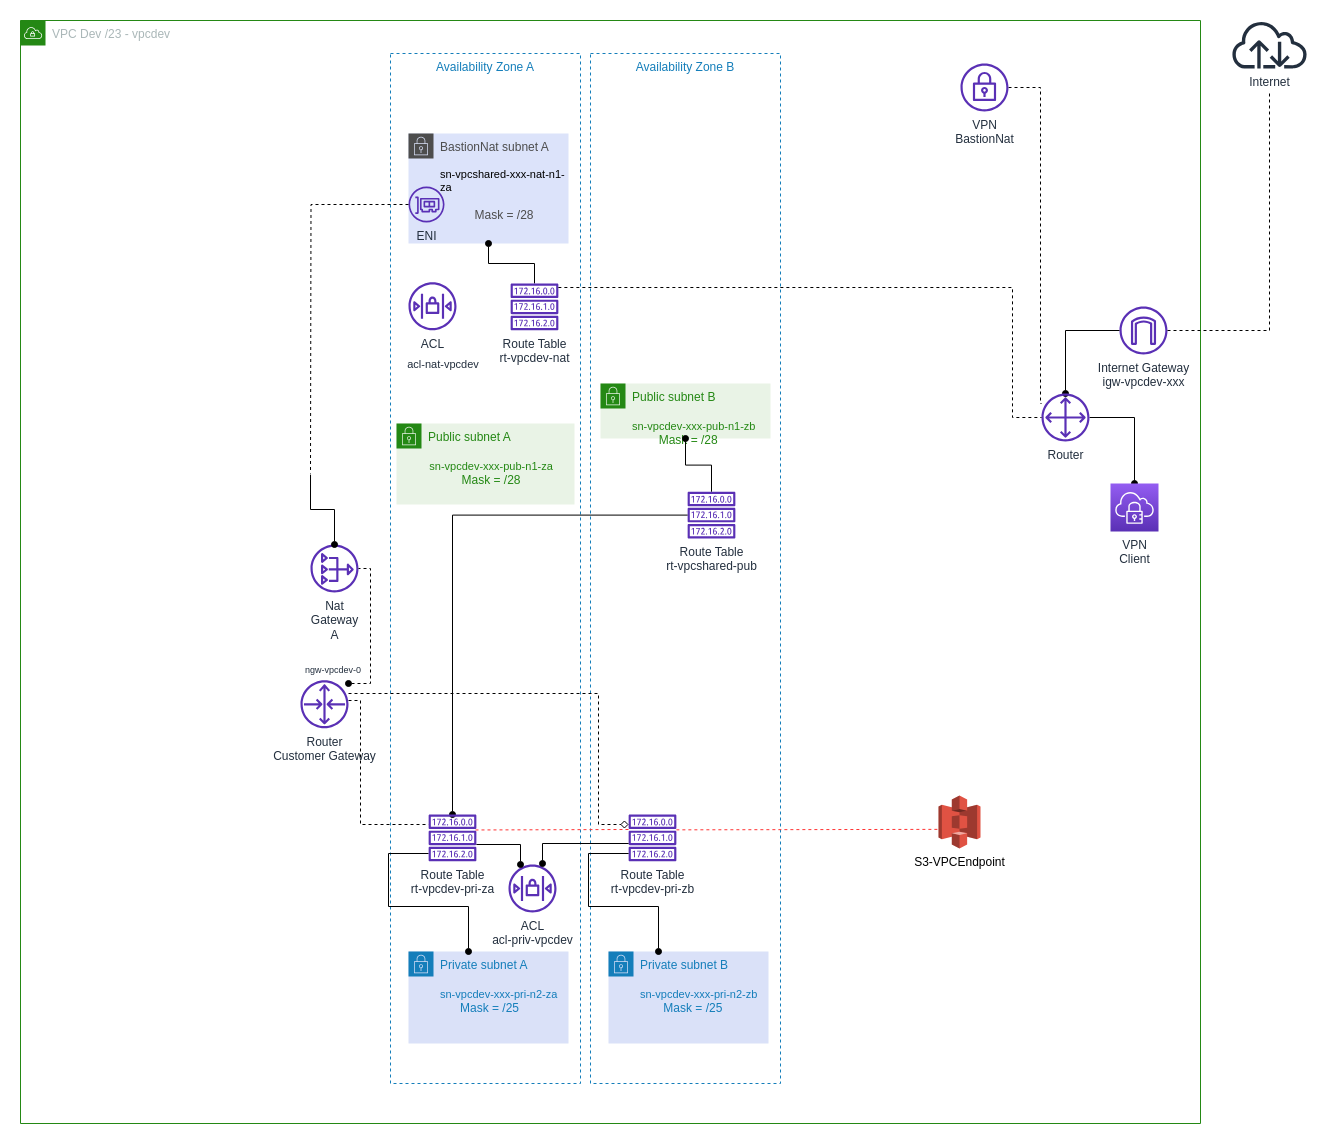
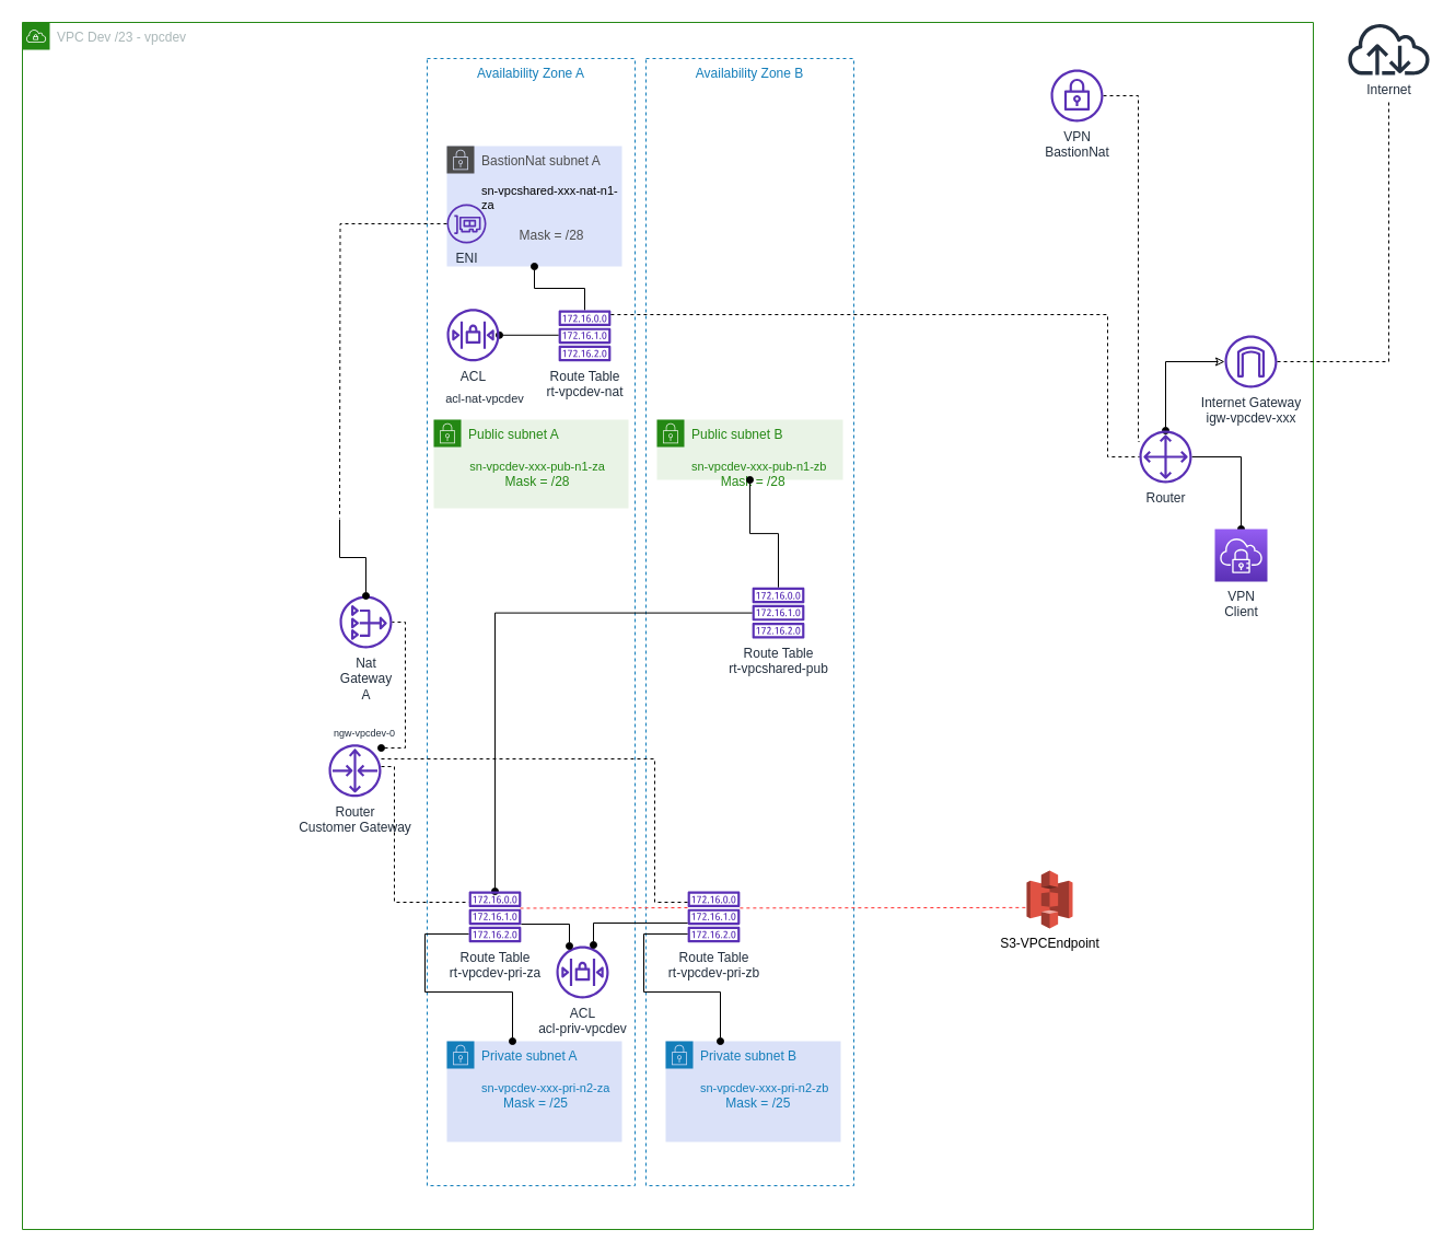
+ <mxCell id="18" style="edgeStyle=orthogonalEdgeStyle;rounded=0;orthogonalLoop=1;jettySize=auto;html=1;startArrow=oval;startFill=1;endArrow=none;endFill=0;fontColor=#999999;" parent="1" source="19" target="11" edge="1"><mxGeometry relative="1" as="geometry"><Array as="points"><mxPoint x="432" y="293" /></Array></mxGeometry></mxCell>
- <mxCell id="13" style="edgeStyle=orthogonalEdgeStyle;rounded=0;orthogonalLoop=1;jettySize=auto;html=1;startArrow=oval;startFill=1;endArrow=none;endFill=0;fontColor=#999999;" parent="1" source="15" target="12" edge="1"><mxGeometry relative="1" as="geometry"><Array as="points"><mxPoint x="1166" y="330" /></Array></mxGeometry></mxCell>
+ <mxCell id="13" style="edgeStyle=orthogonalEdgeStyle;rounded=0;orthogonalLoop=1;jettySize=auto;html=1;startArrow=oval;startFill=1;endArrow=classic;endFill=0;fontColor=#999999;" parent="1" source="15" target="12" edge="1"><mxGeometry relative="1" as="geometry"><Array as="points"><mxPoint x="1166" y="330" /></Array></mxGeometry></mxCell>
- <mxCell id="5" value="&lt;div style=&quot;text-align: center&quot;&gt;&lt;span&gt;Public subnet A&amp;nbsp; &amp;nbsp; &amp;nbsp; &amp;nbsp; &amp;nbsp; &amp;nbsp; &amp;nbsp;&lt;/span&gt;&lt;/div&gt;&lt;div style=&quot;text-align: center&quot;&gt;&lt;span&gt;&lt;font style=&quot;font-size: 11px&quot;&gt;&lt;br&gt;&lt;/font&gt;&lt;/span&gt;&lt;/div&gt;&lt;div style=&quot;text-align: center&quot;&gt;&lt;span&gt;&lt;font style=&quot;font-size: 11px&quot;&gt;sn-vpcdev-xxx-pub-n1-za&lt;/font&gt;&lt;/span&gt;&lt;/div&gt;&lt;div style=&quot;text-align: center&quot;&gt;&lt;span&gt;Mask = /28&lt;/span&gt;&lt;/div&gt;" style="points=[[0,0],[0.25,0],[0.5,0],[0.75,0],[1,0],[1,0.25],[1,0.5],[1,0.75],[1,1],[0.75,1],[0.5,1],[0.25,1],[0,1],[0,0.75],[0,0.5],[0,0.25]];outlineConnect=0;gradientColor=none;html=1;whiteSpace=wrap;fontSize=12;fontStyle=0;shape=mxgraph.aws4.group;grIcon=mxgraph.aws4.group_security_group;grStroke=0;strokeColor=#248814;fillColor=#E9F3E6;verticalAlign=top;align=left;spacingLeft=30;fontColor=#248814;dashed=0;" parent="1" vertex="1"><mxGeometry x="396" y="423" width="178" height="81" as="geometry" /></mxCell>
+ <mxCell id="5" value="&lt;div style=&quot;text-align: center&quot;&gt;&lt;span&gt;Public subnet A&amp;nbsp; &amp;nbsp; &amp;nbsp; &amp;nbsp; &amp;nbsp; &amp;nbsp; &amp;nbsp;&lt;/span&gt;&lt;/div&gt;&lt;div style=&quot;text-align: center&quot;&gt;&lt;span&gt;&lt;font style=&quot;font-size: 11px&quot;&gt;&lt;br&gt;&lt;/font&gt;&lt;/span&gt;&lt;/div&gt;&lt;div style=&quot;text-align: center&quot;&gt;&lt;span&gt;&lt;font style=&quot;font-size: 11px&quot;&gt;sn-vpcdev-xxx-pub-n1-za&lt;/font&gt;&lt;/span&gt;&lt;/div&gt;&lt;div style=&quot;text-align: center&quot;&gt;&lt;span&gt;Mask = /28&lt;/span&gt;&lt;/div&gt;" style="points=[[0,0],[0.25,0],[0.5,0],[0.75,0],[1,0],[1,0.25],[1,0.5],[1,0.75],[1,1],[0.75,1],[0.5,1],[0.25,1],[0,1],[0,0.75],[0,0.5],[0,0.25]];outlineConnect=0;gradientColor=none;html=1;whiteSpace=wrap;fontSize=12;fontStyle=0;shape=mxgraph.aws4.group;grIcon=mxgraph.aws4.group_security_group;grStroke=0;strokeColor=#248814;fillColor=#E9F3E6;verticalAlign=top;align=left;spacingLeft=30;fontColor=#248814;dashed=0;" parent="1" vertex="1"><mxGeometry x="396" y="383" width="178" height="81" as="geometry" /></mxCell>
- <mxCell id="17" value="Route Table&lt;br&gt;rt-vpcshared-pub" style="outlineConnect=0;fontColor=#232F3E;gradientColor=none;fillColor=#5A30B5;strokeColor=none;dashed=0;verticalLabelPosition=bottom;verticalAlign=top;align=center;html=1;fontSize=12;fontStyle=0;aspect=fixed;pointerEvents=1;shape=mxgraph.aws4.route_table;" parent="1" vertex="1"><mxGeometry x="687" y="491.23" width="48" height="46.77" as="geometry" /></mxCell>
+ <mxCell id="17" value="Route Table&lt;br&gt;rt-vpcshared-pub" style="outlineConnect=0;fontColor=#232F3E;gradientColor=none;fillColor=#5A30B5;strokeColor=none;dashed=0;verticalLabelPosition=bottom;verticalAlign=top;align=center;html=1;fontSize=12;fontStyle=0;aspect=fixed;pointerEvents=1;shape=mxgraph.aws4.route_table;" parent="1" vertex="1"><mxGeometry x="687" y="536.23" width="48" height="46.77" as="geometry" /></mxCell>
- <mxCell id="29" style="edgeStyle=orthogonalEdgeStyle;rounded=0;orthogonalLoop=1;jettySize=auto;html=1;startArrow=none;startFill=0;endArrow=diamond;endFill=0;fontColor=#999999;dashed=1;" parent="1" source="32" target="21" edge="1"><mxGeometry relative="1" as="geometry"><mxPoint x="336" y="704" as="sourcePoint" /><Array as="points"><mxPoint x="598" y="693" /><mxPoint x="598" y="824" /></Array></mxGeometry></mxCell>
+ <mxCell id="29" style="edgeStyle=orthogonalEdgeStyle;rounded=0;orthogonalLoop=1;jettySize=auto;html=1;startArrow=none;startFill=0;endArrow=none;endFill=0;fontColor=#999999;dashed=1;" parent="1" source="32" target="21" edge="1"><mxGeometry relative="1" as="geometry"><mxPoint x="336" y="704" as="sourcePoint" /><Array as="points"><mxPoint x="598" y="693" /><mxPoint x="598" y="824" /></Array></mxGeometry></mxCell>
